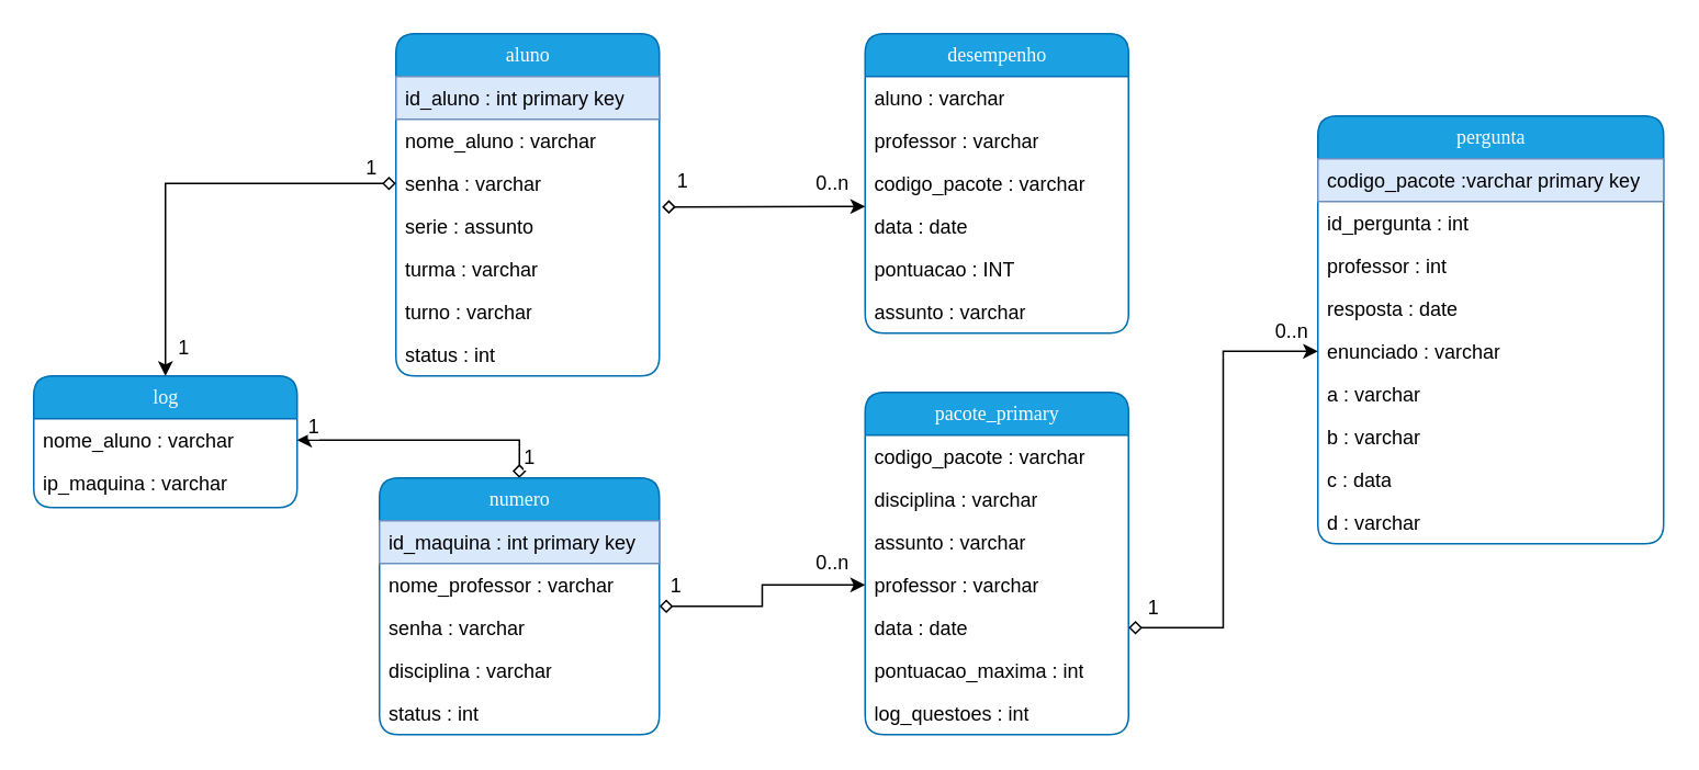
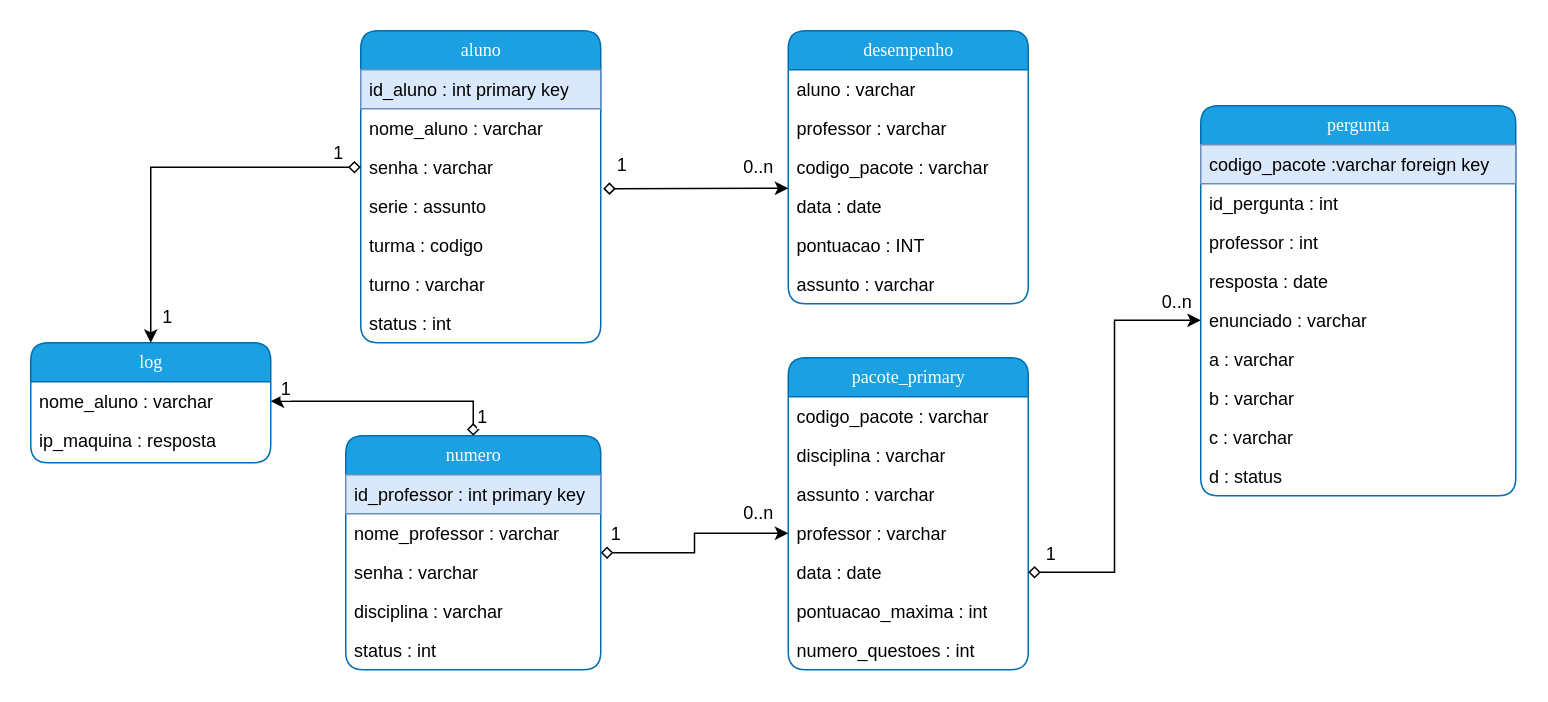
- <mxCell id="29" value="codigo_pacote :varchar&amp;nbsp;primary key" style="text;html=1;strokeColor=#6c8ebf;fillColor=#dae8fc;spacingLeft=4;spacingRight=4;whiteSpace=wrap;overflow=hidden;rotatable=0;points=[[0,0.5],[1,0.5]];portConstraint=eastwest;" parent="28" vertex="1"><mxGeometry y="26" width="210" height="26" as="geometry" /></mxCell>
+ <mxCell id="29" value="codigo_pacote :varchar&amp;nbsp;foreign key" style="text;html=1;strokeColor=#6c8ebf;fillColor=#dae8fc;spacingLeft=4;spacingRight=4;whiteSpace=wrap;overflow=hidden;rotatable=0;points=[[0,0.5],[1,0.5]];portConstraint=eastwest;" parent="28" vertex="1"><mxGeometry y="26" width="210" height="26" as="geometry" /></mxCell>
- <mxCell id="7" value="turma : varchar" style="text;html=1;strokeColor=none;fillColor=none;spacingLeft=4;spacingRight=4;whiteSpace=wrap;overflow=hidden;rotatable=0;points=[[0,0.5],[1,0.5]];portConstraint=eastwest;" vertex="1" parent="2"><mxGeometry y="130" width="160" height="26" as="geometry" /></mxCell>
+ <mxCell id="7" value="turma : codigo" style="text;html=1;strokeColor=none;fillColor=none;spacingLeft=4;spacingRight=4;whiteSpace=wrap;overflow=hidden;rotatable=0;points=[[0,0.5],[1,0.5]];portConstraint=eastwest;" vertex="1" parent="2"><mxGeometry y="130" width="160" height="26" as="geometry" /></mxCell>
- <mxCell id="36" value="c : data" style="text;html=1;strokeColor=none;fillColor=none;spacingLeft=4;spacingRight=4;whiteSpace=wrap;overflow=hidden;rotatable=0;points=[[0,0.5],[1,0.5]];portConstraint=eastwest;" vertex="1" parent="28"><mxGeometry y="208" width="210" height="26" as="geometry" /></mxCell>
+ <mxCell id="36" value="c : varchar" style="text;html=1;strokeColor=none;fillColor=none;spacingLeft=4;spacingRight=4;whiteSpace=wrap;overflow=hidden;rotatable=0;points=[[0,0.5],[1,0.5]];portConstraint=eastwest;" vertex="1" parent="28"><mxGeometry y="208" width="210" height="26" as="geometry" /></mxCell>
- <mxCell id="27" value="ip_maquina : varchar" style="text;html=1;strokeColor=none;fillColor=none;spacingLeft=4;spacingRight=4;whiteSpace=wrap;overflow=hidden;rotatable=0;points=[[0,0.5],[1,0.5]];portConstraint=eastwest;" parent="25" vertex="1"><mxGeometry y="52" width="160" height="26" as="geometry" /></mxCell>
+ <mxCell id="27" value="ip_maquina : resposta" style="text;html=1;strokeColor=none;fillColor=none;spacingLeft=4;spacingRight=4;whiteSpace=wrap;overflow=hidden;rotatable=0;points=[[0,0.5],[1,0.5]];portConstraint=eastwest;" parent="25" vertex="1"><mxGeometry y="52" width="160" height="26" as="geometry" /></mxCell>
- <mxCell id="37" value="d : varchar" style="text;html=1;strokeColor=none;fillColor=none;spacingLeft=4;spacingRight=4;whiteSpace=wrap;overflow=hidden;rotatable=0;points=[[0,0.5],[1,0.5]];portConstraint=eastwest;" vertex="1" parent="28"><mxGeometry y="234" width="210" height="26" as="geometry" /></mxCell>
+ <mxCell id="37" value="d : status" style="text;html=1;strokeColor=none;fillColor=none;spacingLeft=4;spacingRight=4;whiteSpace=wrap;overflow=hidden;rotatable=0;points=[[0,0.5],[1,0.5]];portConstraint=eastwest;" vertex="1" parent="28"><mxGeometry y="234" width="210" height="26" as="geometry" /></mxCell>
- <mxCell id="44" value="id_maquina : int primary key" style="text;html=1;spacingLeft=4;spacingRight=4;whiteSpace=wrap;overflow=hidden;rotatable=0;points=[[0,0.5],[1,0.5]];portConstraint=eastwest;fillColor=#dae8fc;strokeColor=#6c8ebf;" parent="43" vertex="1"><mxGeometry y="26" width="170" height="26" as="geometry" /></mxCell>
+ <mxCell id="44" value="id_professor : int primary key" style="text;html=1;spacingLeft=4;spacingRight=4;whiteSpace=wrap;overflow=hidden;rotatable=0;points=[[0,0.5],[1,0.5]];portConstraint=eastwest;fillColor=#dae8fc;strokeColor=#6c8ebf;" parent="43" vertex="1"><mxGeometry y="26" width="170" height="26" as="geometry" /></mxCell>
- <mxCell id="17" value="log_questoes : int" style="text;html=1;strokeColor=none;fillColor=none;spacingLeft=4;spacingRight=4;whiteSpace=wrap;overflow=hidden;rotatable=0;points=[[0,0.5],[1,0.5]];portConstraint=eastwest;" vertex="1" parent="10"><mxGeometry y="182" width="160" height="26" as="geometry" /></mxCell>
+ <mxCell id="17" value="numero_questoes : int" style="text;html=1;strokeColor=none;fillColor=none;spacingLeft=4;spacingRight=4;whiteSpace=wrap;overflow=hidden;rotatable=0;points=[[0,0.5],[1,0.5]];portConstraint=eastwest;" vertex="1" parent="10"><mxGeometry y="182" width="160" height="26" as="geometry" /></mxCell>
